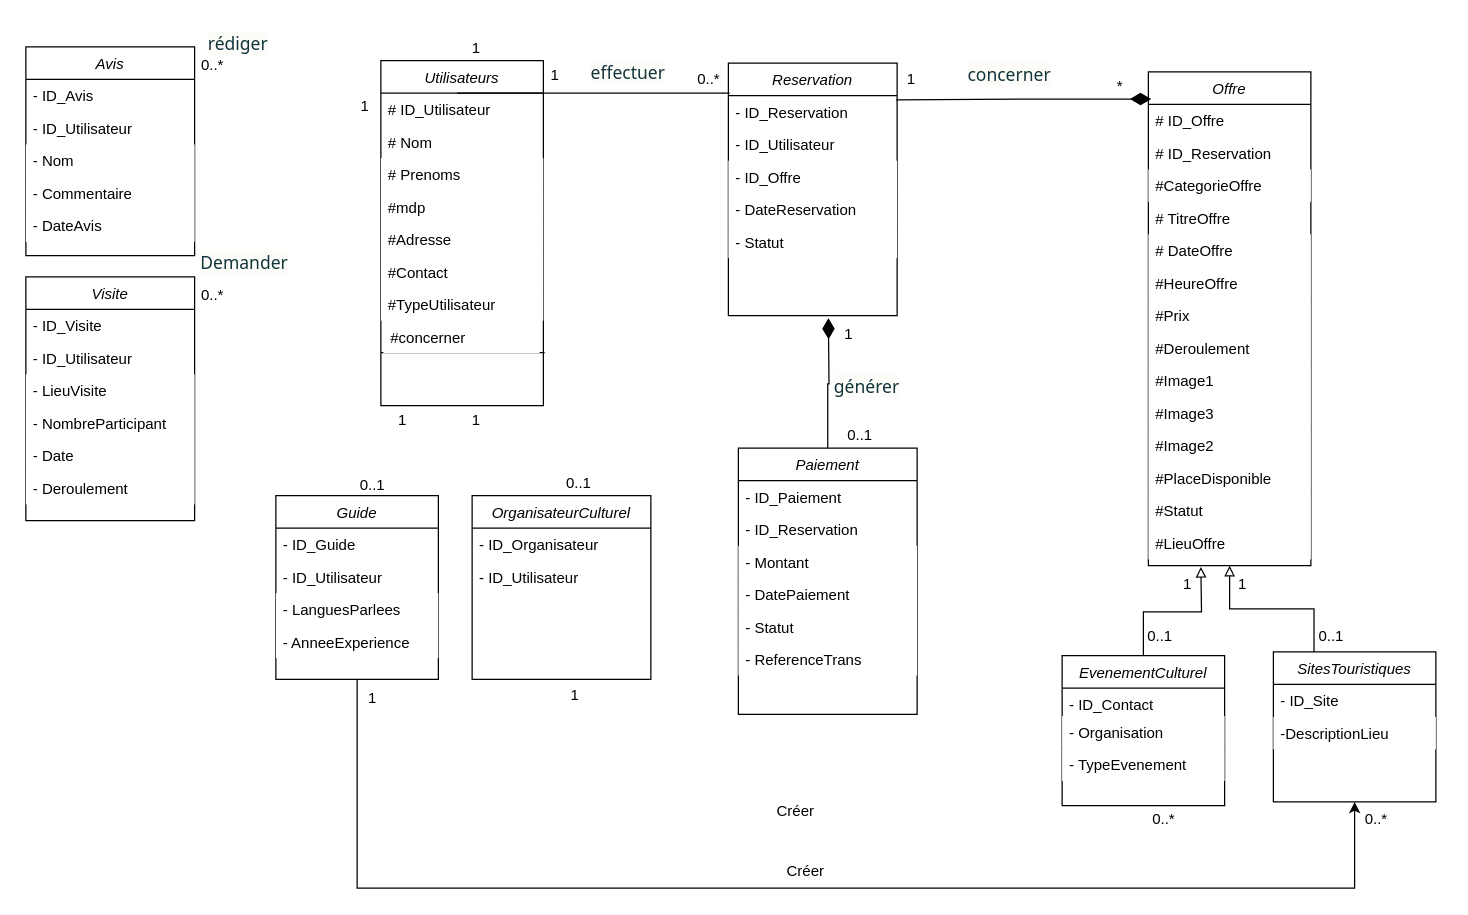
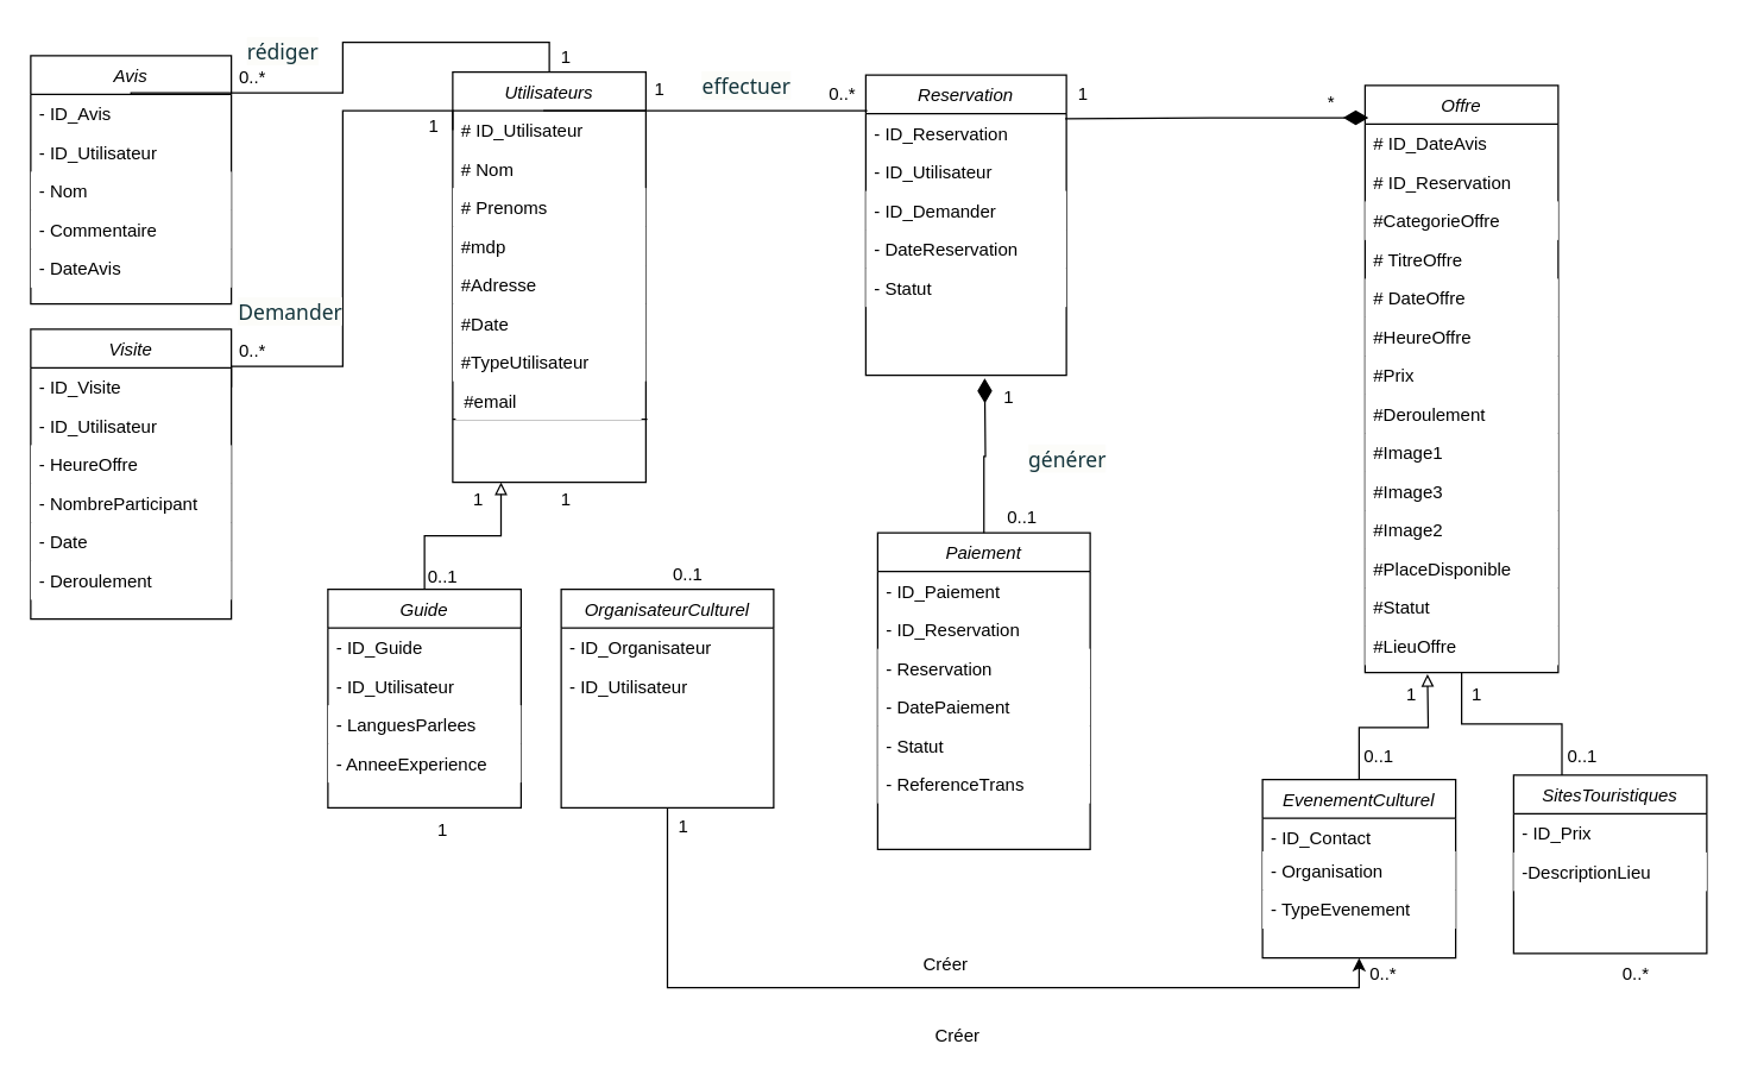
+ <mxCell id="106" style="edgeStyle=orthogonalEdgeStyle;rounded=0;orthogonalLoop=1;jettySize=auto;html=1;entryX=0.5;entryY=0;entryDx=0;entryDy=0;endArrow=none;startFill=0;" edge="1" parent="1" source="29" target="2"><mxGeometry relative="1" as="geometry"><Array as="points"><mxPoint x="88" y="62" /><mxPoint x="230" y="62" /><mxPoint x="230" y="28" /><mxPoint x="369" y="28" /></Array></mxGeometry></mxCell>
- <mxCell id="95" value="&lt;span style=&quot;color: oklch(0.304 0.04 213.681); font-family: fkGroteskNeue, &amp;quot;fkGroteskNeue Fallback&amp;quot;, ui-sans-serif, system-ui, -apple-system, BlinkMacSystemFont, &amp;quot;Segoe UI&amp;quot;, Roboto, &amp;quot;Helvetica Neue&amp;quot;, Arial, &amp;quot;Noto Sans&amp;quot;, sans-serif, &amp;quot;Apple Color Emoji&amp;quot;, &amp;quot;Segoe UI Emoji&amp;quot;, &amp;quot;Segoe UI Symbol&amp;quot;, &amp;quot;Noto Color Emoji&amp;quot;; font-size: 14px; text-align: start; background-color: oklch(0.99 0.004 106.471);&quot;&gt;concerner&lt;/span&gt;" style="text;html=1;align=center;verticalAlign=middle;whiteSpace=wrap;rounded=0;" vertex="1" parent="1"><mxGeometry x="777" y="45" width="60" height="30" as="geometry" /></mxCell>
- <mxCell id="53" value="# ID_Offre" style="text;align=left;verticalAlign=top;spacingLeft=4;spacingRight=4;overflow=hidden;rotatable=0;points=[[0,0.5],[1,0.5]];portConstraint=eastwest;" vertex="1" parent="52"><mxGeometry y="26" width="130" height="26" as="geometry" /></mxCell>
+ <mxCell id="53" value="# ID_DateAvis" style="text;align=left;verticalAlign=top;spacingLeft=4;spacingRight=4;overflow=hidden;rotatable=0;points=[[0,0.5],[1,0.5]];portConstraint=eastwest;" vertex="1" parent="52"><mxGeometry y="26" width="130" height="26" as="geometry" /></mxCell>
- <mxCell id="25" value="- ID_Offre" style="text;align=left;verticalAlign=top;spacingLeft=4;spacingRight=4;overflow=hidden;rotatable=0;points=[[0,0.5],[1,0.5]];portConstraint=eastwest;rounded=0;shadow=0;html=0;fillColor=default;textShadow=0;fontColor=default;" vertex="1" parent="22"><mxGeometry y="78" width="135" height="26" as="geometry" /></mxCell>
+ <mxCell id="25" value="- ID_Demander" style="text;align=left;verticalAlign=top;spacingLeft=4;spacingRight=4;overflow=hidden;rotatable=0;points=[[0,0.5],[1,0.5]];portConstraint=eastwest;rounded=0;shadow=0;html=0;fillColor=default;textShadow=0;fontColor=default;" vertex="1" parent="22"><mxGeometry y="78" width="135" height="26" as="geometry" /></mxCell>
+ <mxCell id="104" style="edgeStyle=orthogonalEdgeStyle;rounded=0;orthogonalLoop=1;jettySize=auto;html=1;exitX=1;exitY=0.5;exitDx=0;exitDy=0;entryX=0;entryY=0.5;entryDx=0;entryDy=0;endArrow=none;startFill=0;" edge="1" parent="1" source="98" target="3"><mxGeometry relative="1" as="geometry"><Array as="points"><mxPoint x="155" y="246" /><mxPoint x="230" y="246" /><mxPoint x="230" y="74" /><mxPoint x="304" y="74" /></Array></mxGeometry></mxCell>
- <mxCell id="8" value="#Contact" style="text;align=left;verticalAlign=top;spacingLeft=4;spacingRight=4;overflow=hidden;rotatable=0;points=[[0,0.5],[1,0.5]];portConstraint=eastwest;rounded=0;shadow=0;html=0;fillColor=default;textShadow=0;fontColor=default;" vertex="1" parent="2"><mxGeometry y="156" width="130" height="26" as="geometry" /></mxCell>
+ <mxCell id="8" value="#Date" style="text;align=left;verticalAlign=top;spacingLeft=4;spacingRight=4;overflow=hidden;rotatable=0;points=[[0,0.5],[1,0.5]];portConstraint=eastwest;rounded=0;shadow=0;html=0;fillColor=default;textShadow=0;fontColor=default;" vertex="1" parent="2"><mxGeometry y="156" width="130" height="26" as="geometry" /></mxCell>
- <mxCell id="96" value="#concerner" style="text;align=left;verticalAlign=top;spacingLeft=4;spacingRight=4;overflow=hidden;rotatable=0;points=[[0,0.5],[1,0.5]];portConstraint=eastwest;rounded=0;shadow=0;html=0;fillColor=default;textShadow=0;fontColor=default;" vertex="1" parent="1"><mxGeometry x="306" y="256" width="125" height="26" as="geometry" /></mxCell>
+ <mxCell id="96" value="#email" style="text;align=left;verticalAlign=top;spacingLeft=4;spacingRight=4;overflow=hidden;rotatable=0;points=[[0,0.5],[1,0.5]];portConstraint=eastwest;rounded=0;shadow=0;html=0;fillColor=default;textShadow=0;fontColor=default;" vertex="1" parent="1"><mxGeometry x="306" y="256" width="125" height="26" as="geometry" /></mxCell>
- <mxCell id="94" value="&lt;span style=&quot;color: oklch(0.304 0.04 213.681); font-family: fkGroteskNeue, &amp;quot;fkGroteskNeue Fallback&amp;quot;, ui-sans-serif, system-ui, -apple-system, BlinkMacSystemFont, &amp;quot;Segoe UI&amp;quot;, Roboto, &amp;quot;Helvetica Neue&amp;quot;, Arial, &amp;quot;Noto Sans&amp;quot;, sans-serif, &amp;quot;Apple Color Emoji&amp;quot;, &amp;quot;Segoe UI Emoji&amp;quot;, &amp;quot;Segoe UI Symbol&amp;quot;, &amp;quot;Noto Color Emoji&amp;quot;; font-size: 14px; text-align: start; background-color: oklch(0.99 0.004 106.471);&quot;&gt;générer&lt;/span&gt;" style="text;html=1;align=center;verticalAlign=middle;whiteSpace=wrap;rounded=0;" vertex="1" parent="1"><mxGeometry x="663" y="294" width="60" height="30" as="geometry" /></mxCell>
+ <mxCell id="94" value="&lt;span style=&quot;color: oklch(0.304 0.04 213.681); font-family: fkGroteskNeue, &amp;quot;fkGroteskNeue Fallback&amp;quot;, ui-sans-serif, system-ui, -apple-system, BlinkMacSystemFont, &amp;quot;Segoe UI&amp;quot;, Roboto, &amp;quot;Helvetica Neue&amp;quot;, Arial, &amp;quot;Noto Sans&amp;quot;, sans-serif, &amp;quot;Apple Color Emoji&amp;quot;, &amp;quot;Segoe UI Emoji&amp;quot;, &amp;quot;Segoe UI Symbol&amp;quot;, &amp;quot;Noto Color Emoji&amp;quot;; font-size: 14px; text-align: start; background-color: oklch(0.99 0.004 106.471);&quot;&gt;générer&lt;/span&gt;" style="text;html=1;align=center;verticalAlign=middle;whiteSpace=wrap;rounded=0;" vertex="1" parent="1"><mxGeometry x="688" y="294" width="60" height="30" as="geometry" /></mxCell>
- <mxCell id="100" value="- LieuVisite" style="text;align=left;verticalAlign=top;spacingLeft=4;spacingRight=4;overflow=hidden;rotatable=0;points=[[0,0.5],[1,0.5]];portConstraint=eastwest;rounded=0;shadow=0;html=0;fillColor=default;textShadow=0;fontColor=default;" vertex="1" parent="97"><mxGeometry y="78" width="135" height="26" as="geometry" /></mxCell>
+ <mxCell id="100" value="- HeureOffre" style="text;align=left;verticalAlign=top;spacingLeft=4;spacingRight=4;overflow=hidden;rotatable=0;points=[[0,0.5],[1,0.5]];portConstraint=eastwest;rounded=0;shadow=0;html=0;fillColor=default;textShadow=0;fontColor=default;" vertex="1" parent="97"><mxGeometry y="78" width="135" height="26" as="geometry" /></mxCell>
+ <mxCell id="11" style="edgeStyle=orthogonalEdgeStyle;rounded=0;orthogonalLoop=1;jettySize=auto;html=1;entryX=0.25;entryY=1;entryDx=0;entryDy=0;endArrow=block;endFill=0;strokeWidth=1;" edge="1" parent="1" source="13" target="2"><mxGeometry relative="1" as="geometry" /></mxCell>
- <mxCell id="37" value="- Montant" style="text;align=left;verticalAlign=top;spacingLeft=4;spacingRight=4;overflow=hidden;rotatable=0;points=[[0,0.5],[1,0.5]];portConstraint=eastwest;rounded=0;shadow=0;html=0;fillColor=default;textShadow=0;fontColor=default;" vertex="1" parent="34"><mxGeometry y="78" width="143" height="26" as="geometry" /></mxCell>
+ <mxCell id="37" value="- Reservation" style="text;align=left;verticalAlign=top;spacingLeft=4;spacingRight=4;overflow=hidden;rotatable=0;points=[[0,0.5],[1,0.5]];portConstraint=eastwest;rounded=0;shadow=0;html=0;fillColor=default;textShadow=0;fontColor=default;" vertex="1" parent="34"><mxGeometry y="78" width="143" height="26" as="geometry" /></mxCell>
- <mxCell id="68" style="edgeStyle=orthogonalEdgeStyle;rounded=0;orthogonalLoop=1;jettySize=auto;html=1;exitX=0.25;exitY=0;exitDx=0;exitDy=0;endArrow=block;endFill=0;entryX=0.5;entryY=1;entryDx=0;entryDy=0;" edge="1" parent="41" source="48" target="52"><mxGeometry relative="1" as="geometry"><mxPoint x="140.29" y="418.599" as="targetPoint" /></mxGeometry></mxCell>
+ <mxCell id="68" style="edgeStyle=orthogonalEdgeStyle;rounded=0;orthogonalLoop=1;jettySize=auto;html=1;exitX=0.25;exitY=0;exitDx=0;exitDy=0;endArrow=none;endFill=0;entryX=0.5;entryY=1;entryDx=0;entryDy=0;" edge="1" parent="41" source="48" target="52"><mxGeometry relative="1" as="geometry"><mxPoint x="140.29" y="418.599" as="targetPoint" /></mxGeometry></mxCell>
- <mxCell id="49" value="- ID_Site" style="text;align=left;verticalAlign=top;spacingLeft=4;spacingRight=4;overflow=hidden;rotatable=0;points=[[0,0.5],[1,0.5]];portConstraint=eastwest;" vertex="1" parent="48"><mxGeometry y="26" width="130" height="26" as="geometry" /></mxCell>
+ <mxCell id="49" value="- ID_Prix" style="text;align=left;verticalAlign=top;spacingLeft=4;spacingRight=4;overflow=hidden;rotatable=0;points=[[0,0.5],[1,0.5]];portConstraint=eastwest;" vertex="1" parent="48"><mxGeometry y="26" width="130" height="26" as="geometry" /></mxCell>
+ <mxCell id="18" style="edgeStyle=orthogonalEdgeStyle;rounded=0;orthogonalLoop=1;jettySize=auto;html=1;entryX=0.5;entryY=1;entryDx=0;entryDy=0;" edge="1" parent="1" source="19" target="43"><mxGeometry relative="1" as="geometry"><Array as="points"><mxPoint x="448" y="664" /><mxPoint x="914" y="664" /></Array></mxGeometry></mxCell>
- <mxCell id="12" style="edgeStyle=orthogonalEdgeStyle;rounded=0;orthogonalLoop=1;jettySize=auto;html=1;entryX=0.5;entryY=1;entryDx=0;entryDy=0;" edge="1" parent="1" source="13" target="48"><mxGeometry relative="1" as="geometry"><Array as="points"><mxPoint x="285" y="710" /><mxPoint x="1083" y="710" /></Array></mxGeometry></mxCell>
